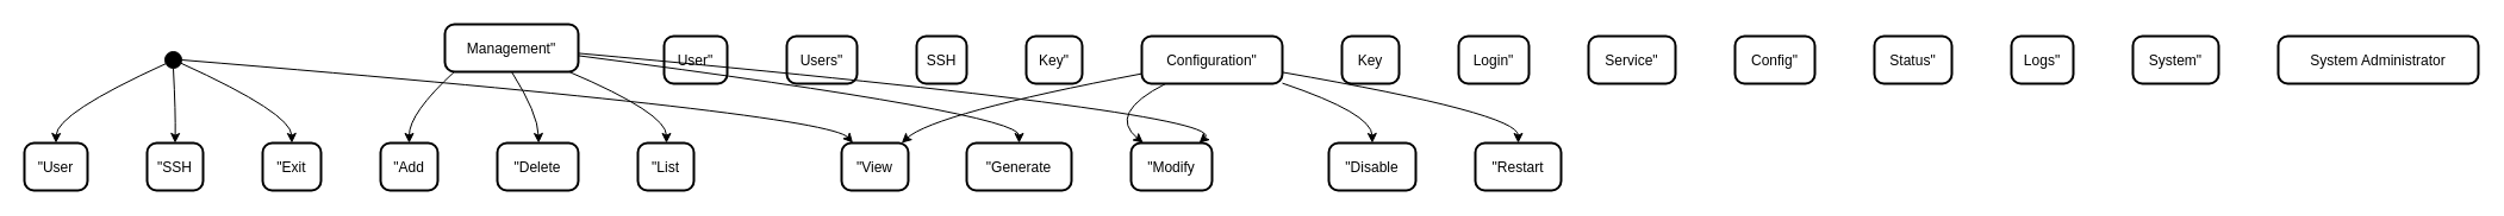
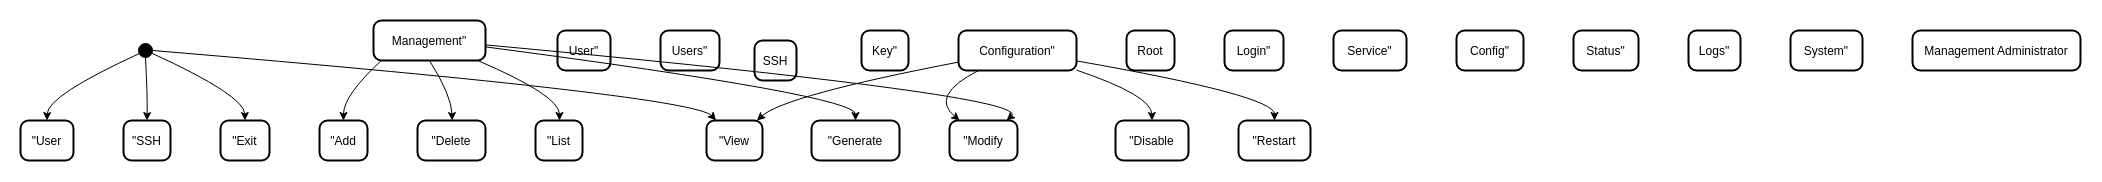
- <mxCell id="12" value="SSH" style="rounded=1;arcSize=20;strokeWidth=2" vertex="1" parent="1"><mxGeometry x="769" y="30" width="42" height="40" as="geometry" /></mxCell>
+ <mxCell id="12" value="SSH" style="rounded=1;arcSize=20;strokeWidth=2" vertex="1" parent="1"><mxGeometry x="754" y="40" width="42" height="40" as="geometry" /></mxCell>
- <mxCell id="17" value="Key" style="rounded=1;arcSize=20;strokeWidth=2" vertex="1" parent="1"><mxGeometry x="1126" y="30" width="48" height="40" as="geometry" /></mxCell>
+ <mxCell id="17" value="Root" style="rounded=1;arcSize=20;strokeWidth=2" vertex="1" parent="1"><mxGeometry x="1126" y="30" width="48" height="40" as="geometry" /></mxCell>
- <mxCell id="27" value="System Administrator" style="rounded=1;arcSize=20;strokeWidth=2" vertex="1" parent="1"><mxGeometry x="1912" y="30" width="168" height="40" as="geometry" /></mxCell>
+ <mxCell id="27" value="Management Administrator" style="rounded=1;arcSize=20;strokeWidth=2" vertex="1" parent="1"><mxGeometry x="1912" y="30" width="168" height="40" as="geometry" /></mxCell>
